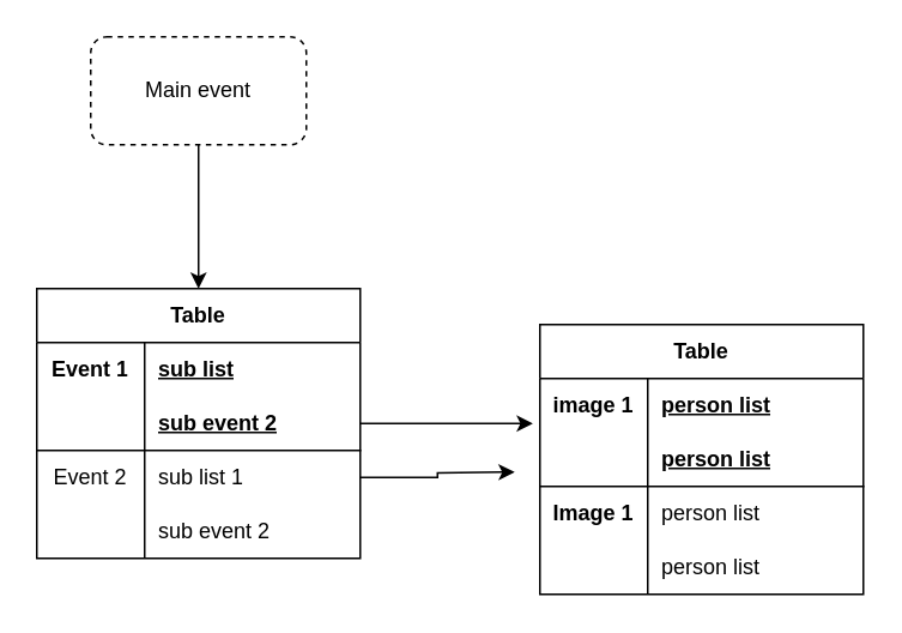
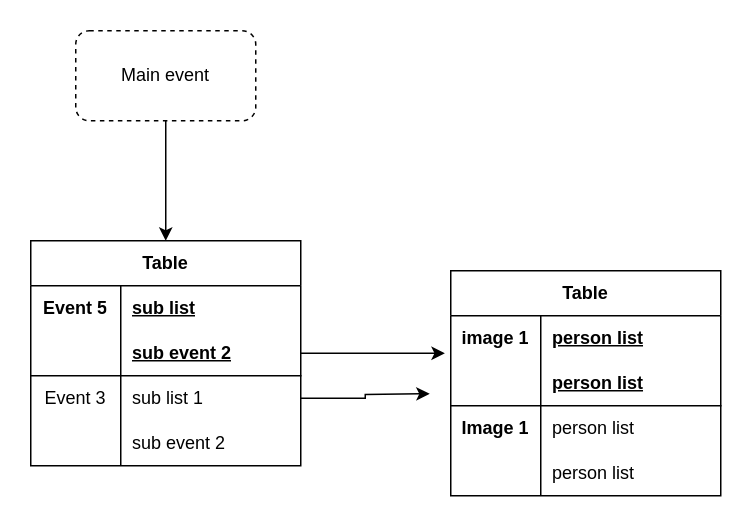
- <mxCell id="6" value="Event 1" style="shape=partialRectangle;connectable=0;fillColor=none;top=0;left=0;bottom=0;right=0;fontStyle=1;overflow=hidden;html=1;whiteSpace=wrap;" vertex="1" parent="5"><mxGeometry width="60" height="30" as="geometry"><mxRectangle width="60" height="30" as="alternateBounds" /></mxGeometry></mxCell>
+ <mxCell id="6" value="Event 5" style="shape=partialRectangle;connectable=0;fillColor=none;top=0;left=0;bottom=0;right=0;fontStyle=1;overflow=hidden;html=1;whiteSpace=wrap;" vertex="1" parent="5"><mxGeometry width="60" height="30" as="geometry"><mxRectangle width="60" height="30" as="alternateBounds" /></mxGeometry></mxCell>
- <mxCell id="12" value="Event 2" style="shape=partialRectangle;connectable=0;fillColor=none;top=0;left=0;bottom=0;right=0;editable=1;overflow=hidden;html=1;whiteSpace=wrap;" vertex="1" parent="11"><mxGeometry width="60" height="30" as="geometry"><mxRectangle width="60" height="30" as="alternateBounds" /></mxGeometry></mxCell>
+ <mxCell id="12" value="Event 3" style="shape=partialRectangle;connectable=0;fillColor=none;top=0;left=0;bottom=0;right=0;editable=1;overflow=hidden;html=1;whiteSpace=wrap;" vertex="1" parent="11"><mxGeometry width="60" height="30" as="geometry"><mxRectangle width="60" height="30" as="alternateBounds" /></mxGeometry></mxCell>
